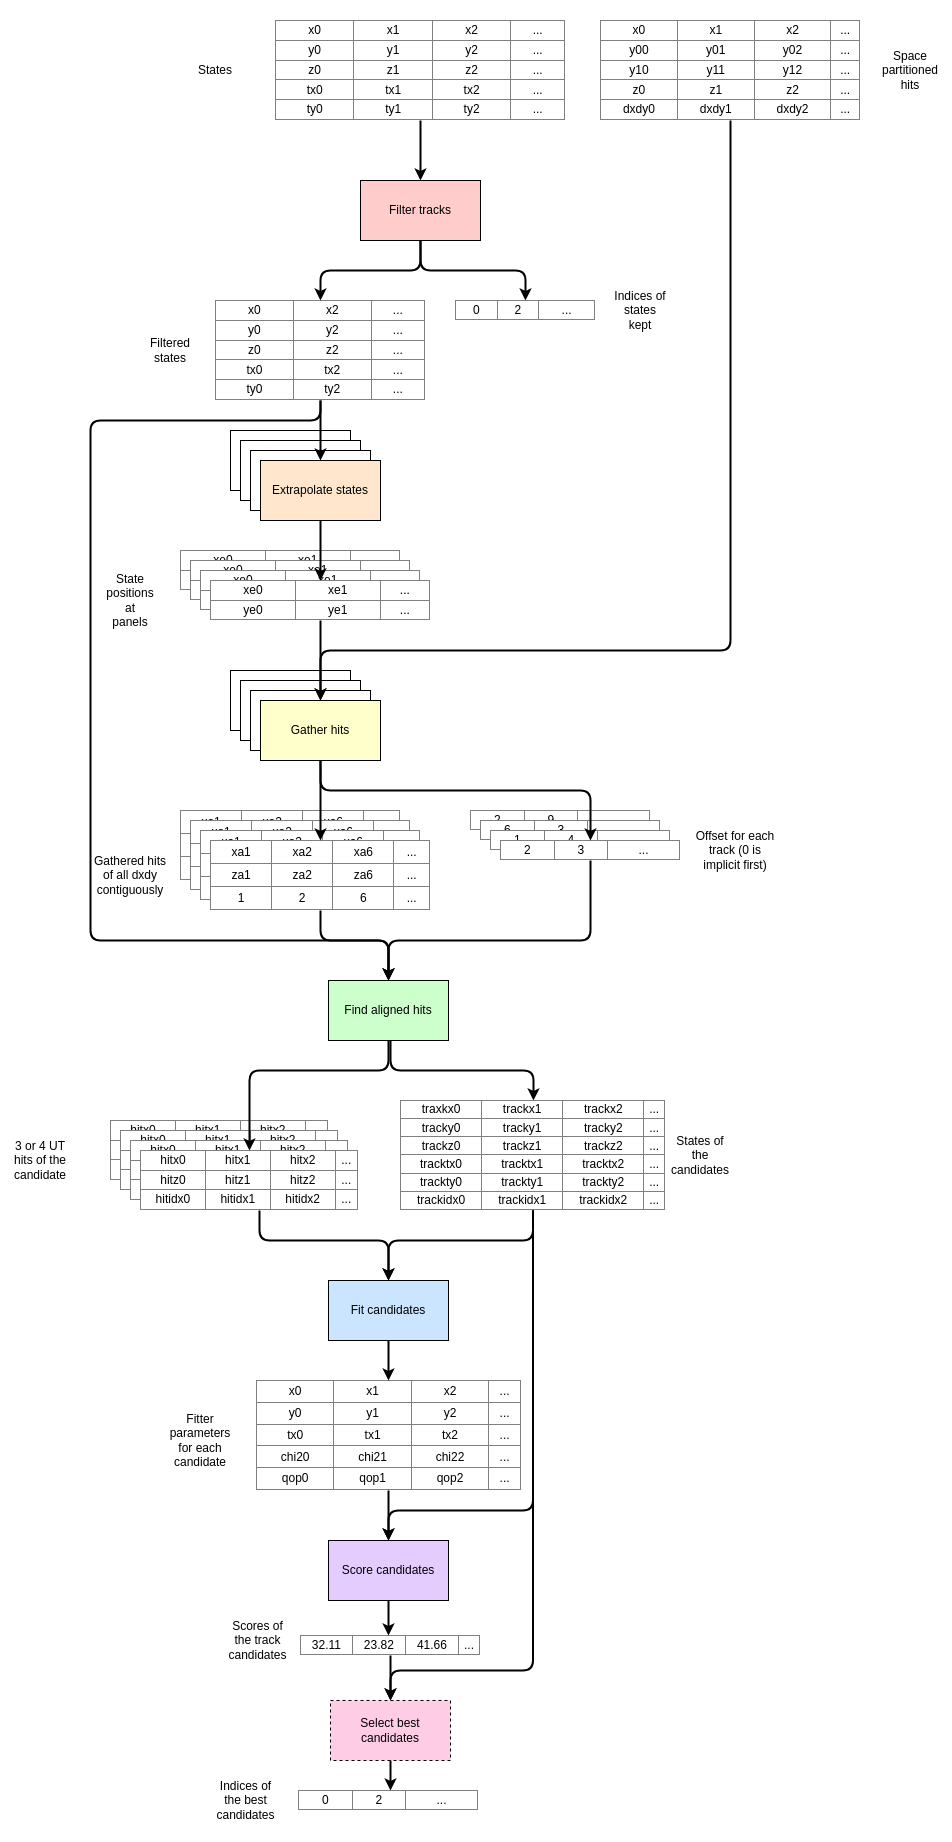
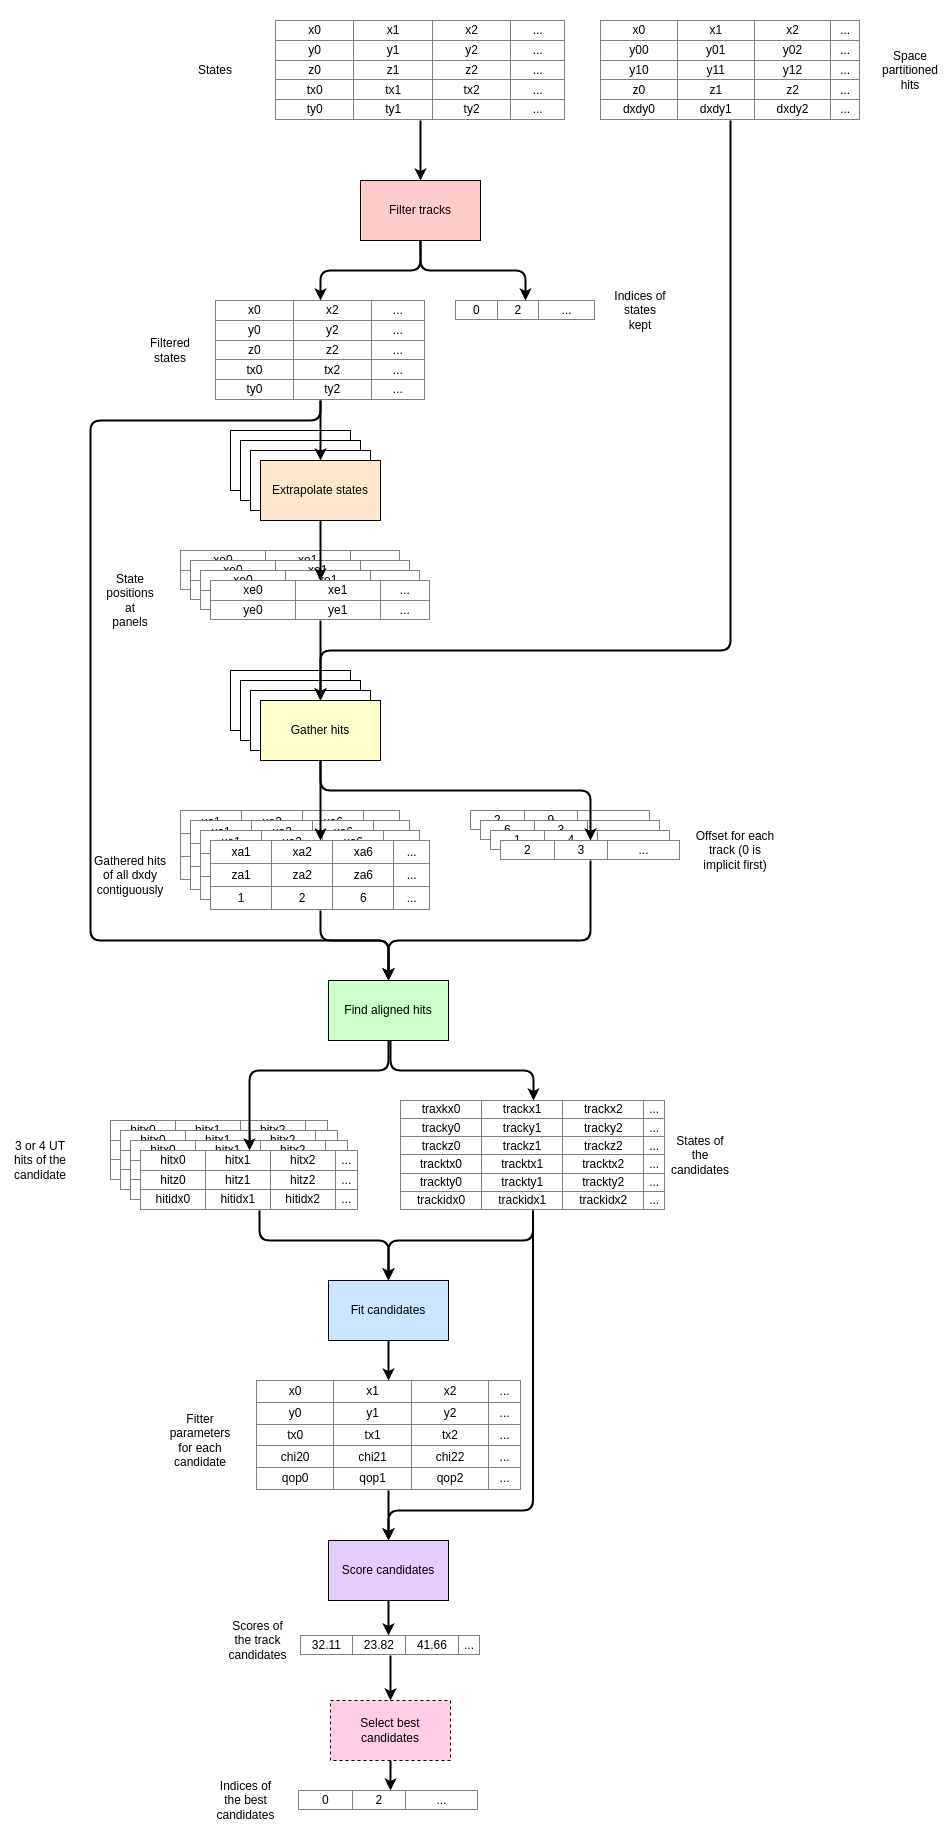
- <mxCell id="68" value="" style="endArrow=classic;html=1;edgeStyle=orthogonalEdgeStyle;strokeWidth=2;" edge="1" parent="1" source="48" target="66"><mxGeometry width="50" height="50" relative="1" as="geometry"><mxPoint x="543" y="1220" as="sourcePoint" /><mxPoint x="398" y="1550" as="targetPoint" /><Array as="points"><mxPoint x="533" y="1670" /><mxPoint x="390" y="1670" /></Array></mxGeometry></mxCell>
